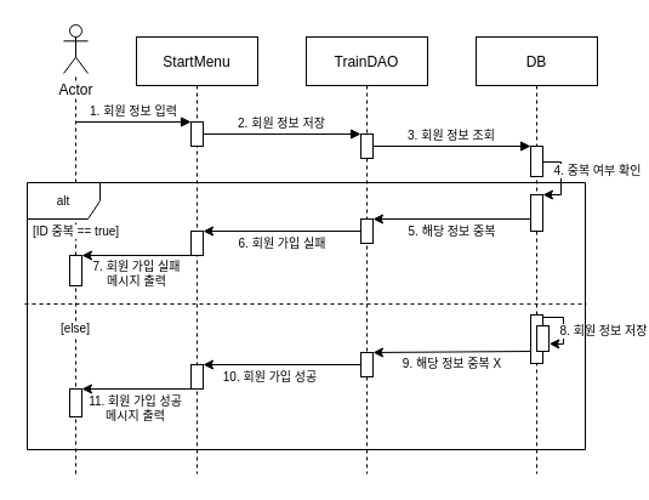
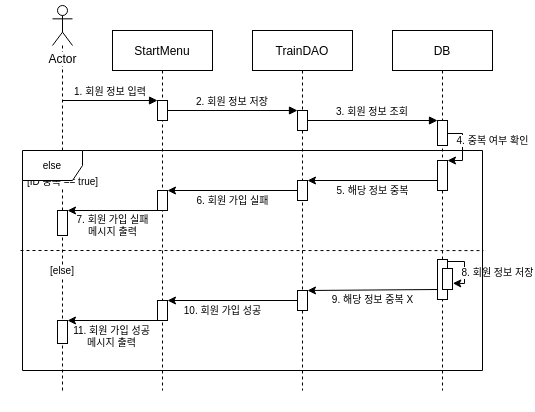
- <mxCell id="31" value="Actor" style="shape=umlActor;verticalLabelPosition=bottom;verticalAlign=top;html=1;outlineConnect=0;labelBackgroundColor=#ffffff;" parent="1" vertex="1"><mxGeometry x="52" y="20" width="20" height="40" as="geometry" /></mxCell>
+ <mxCell id="31" value="Actor" style="shape=umlActor;verticalLabelPosition=bottom;verticalAlign=top;html=1;outlineConnect=0;labelBackgroundColor=#ffffff;" parent="1" vertex="1"><mxGeometry x="52" y="5" width="20" height="40" as="geometry" /></mxCell>
- <mxCell id="32" value="alt" style="shape=umlFrame;whiteSpace=wrap;html=1;fontSize=10;width=60;height=30;" parent="1" vertex="1"><mxGeometry x="22" y="150" width="460" height="220" as="geometry" /></mxCell>
+ <mxCell id="32" value="else" style="shape=umlFrame;whiteSpace=wrap;html=1;fontSize=10;width=60;height=30;" parent="1" vertex="1"><mxGeometry x="22" y="150" width="460" height="220" as="geometry" /></mxCell>
